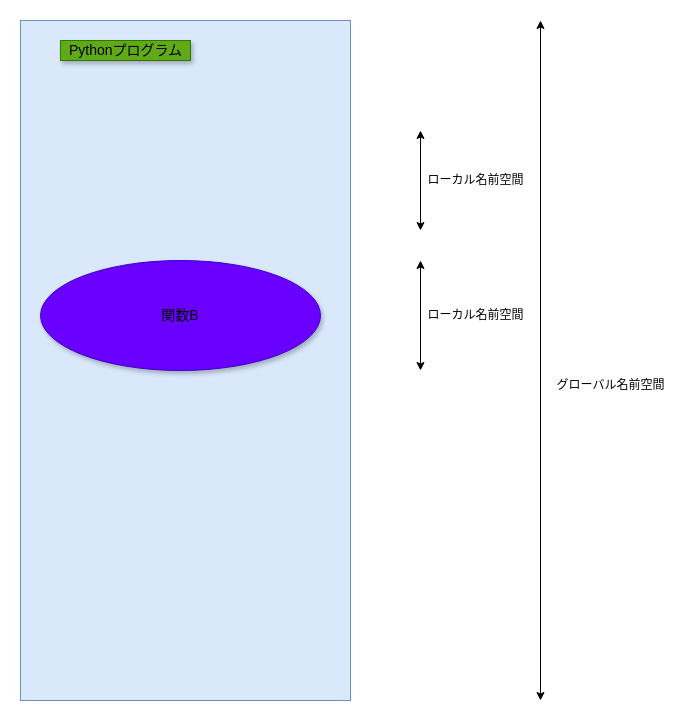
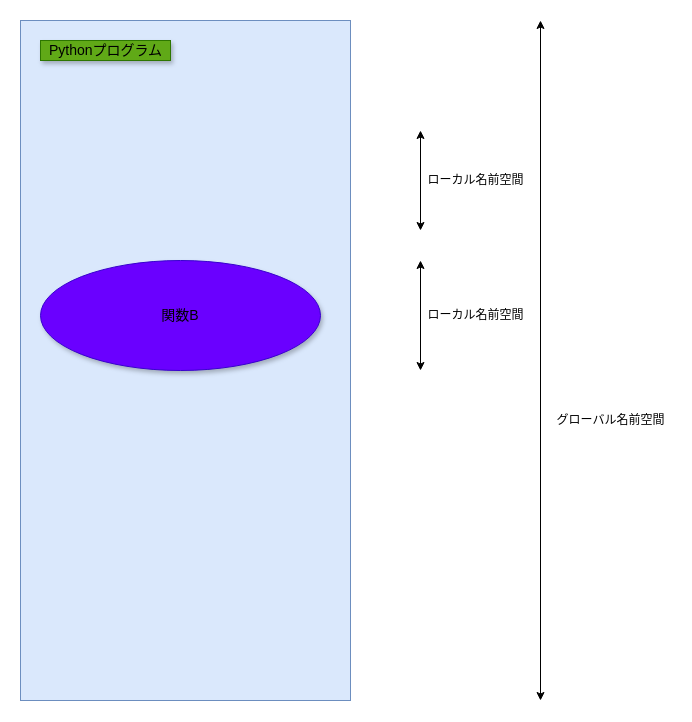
- <mxCell id="10" value="Pythonプログラム" style="text;html=1;align=center;verticalAlign=middle;resizable=0;points=[];autosize=1;shadow=1;comic=0;fillColor=#60a917;strokeColor=#2D7600;fontColor=#000000;labelBackgroundColor=none;labelBorderColor=none;fontSize=14;" vertex="1" parent="1"><mxGeometry x="60" y="40" width="130" height="20" as="geometry" /></mxCell>
+ <mxCell id="10" value="Pythonプログラム" style="text;html=1;align=center;verticalAlign=middle;resizable=0;points=[];autosize=1;shadow=1;comic=0;fillColor=#60a917;strokeColor=#2D7600;fontColor=#000000;labelBackgroundColor=none;labelBorderColor=none;fontSize=14;" vertex="1" parent="1"><mxGeometry x="40" y="40" width="130" height="20" as="geometry" /></mxCell>
- <mxCell id="9" value="グローバル名前空間" style="text;html=1;align=center;verticalAlign=middle;resizable=0;points=[];autosize=1;shadow=0;" vertex="1" parent="1"><mxGeometry x="550" y="375" width="120" height="20" as="geometry" /></mxCell>
+ <mxCell id="9" value="グローバル名前空間" style="text;html=1;align=center;verticalAlign=middle;resizable=0;points=[];autosize=1;shadow=0;" vertex="1" parent="1"><mxGeometry x="550" y="410" width="120" height="20" as="geometry" /></mxCell>
